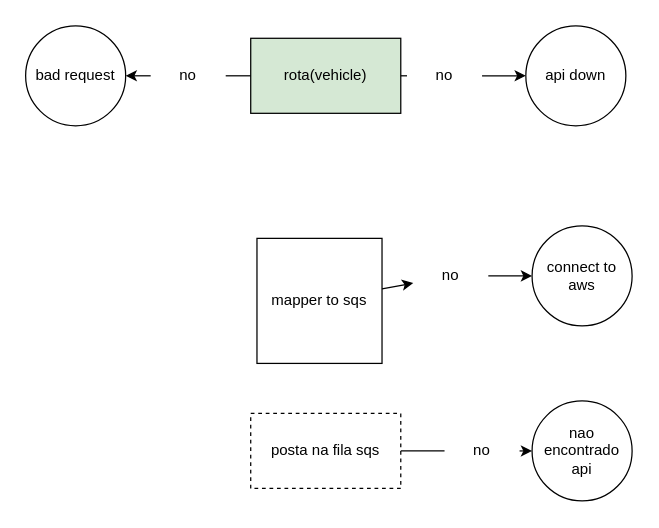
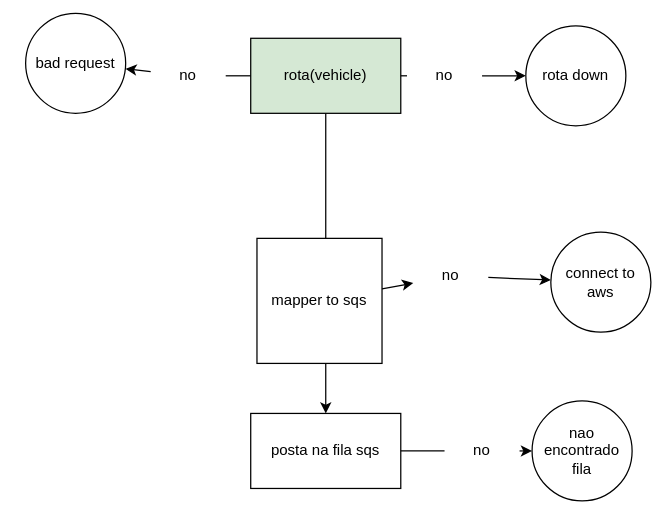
- <mxCell id="9" value="bad request" style="ellipse;whiteSpace=wrap;html=1;rounded=0;" parent="1" vertex="1"><mxGeometry x="20" y="20" width="80" height="80" as="geometry" /></mxCell>
+ <mxCell id="9" value="bad request" style="ellipse;whiteSpace=wrap;html=1;rounded=0;" parent="1" vertex="1"><mxGeometry x="20" y="10" width="80" height="80" as="geometry" /></mxCell>
- <mxCell id="6" value="api down" style="ellipse;whiteSpace=wrap;html=1;rounded=0;" parent="1" vertex="1"><mxGeometry x="420" y="20" width="80" height="80" as="geometry" /></mxCell>
+ <mxCell id="6" value="rota down" style="ellipse;whiteSpace=wrap;html=1;rounded=0;" parent="1" vertex="1"><mxGeometry x="420" y="20" width="80" height="80" as="geometry" /></mxCell>
+ <mxCell id="4" value="" style="edgeStyle=none;html=1;" parent="1" source="5" target="13" edge="1"><mxGeometry relative="1" as="geometry" /></mxCell>
- <mxCell id="19" value="connect to aws" style="ellipse;whiteSpace=wrap;html=1;rounded=0;" vertex="1" parent="1"><mxGeometry x="425" y="180" width="80" height="80" as="geometry" /></mxCell>
+ <mxCell id="19" value="connect to aws" style="ellipse;whiteSpace=wrap;html=1;rounded=0;" vertex="1" parent="1"><mxGeometry x="440" y="185" width="80" height="80" as="geometry" /></mxCell>
- <mxCell id="13" value="posta na fila sqs" style="whiteSpace=wrap;html=1;rounded=0;dashed=1;" parent="1" vertex="1"><mxGeometry x="200" y="330" width="120" height="60" as="geometry" /></mxCell>
+ <mxCell id="13" value="posta na fila sqs" style="whiteSpace=wrap;html=1;rounded=0;" parent="1" vertex="1"><mxGeometry x="200" y="330" width="120" height="60" as="geometry" /></mxCell>
- <mxCell id="14" value="nao encontrado api" style="ellipse;whiteSpace=wrap;html=1;rounded=0;" parent="1" vertex="1"><mxGeometry x="425" y="320" width="80" height="80" as="geometry" /></mxCell>
+ <mxCell id="14" value="nao encontrado fila" style="ellipse;whiteSpace=wrap;html=1;rounded=0;" parent="1" vertex="1"><mxGeometry x="425" y="320" width="80" height="80" as="geometry" /></mxCell>
